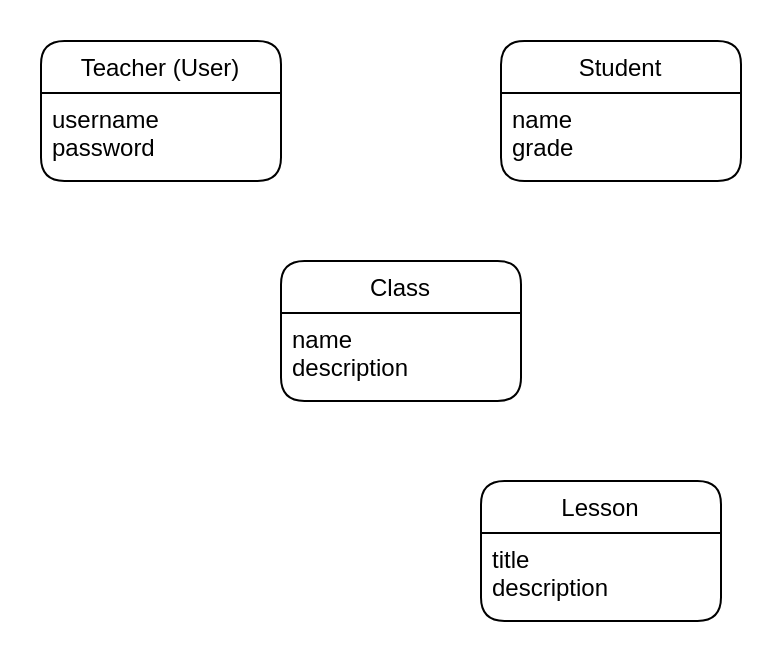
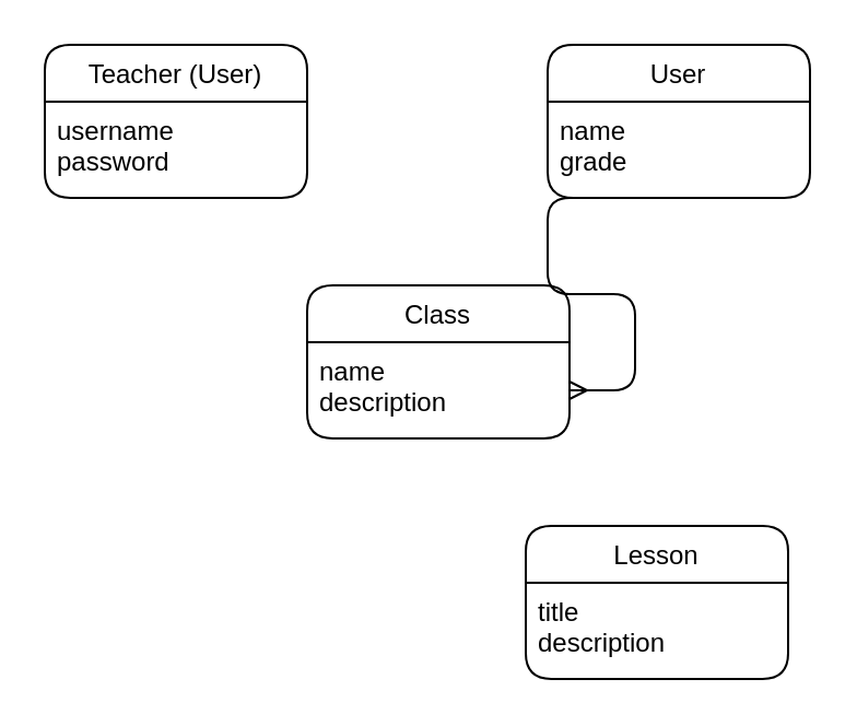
- <mxCell id="4" value="Student" style="swimlane;fontStyle=0;childLayout=stackLayout;horizontal=1;startSize=26;fillColor=none;horizontalStack=0;resizeParent=1;resizeParentMax=0;resizeLast=0;collapsible=1;marginBottom=0;rounded=1;shadow=0;sketch=0;glass=0;resizeHeight=1;resizeWidth=1;" vertex="1" parent="1"><mxGeometry x="250" y="20" width="120" height="70" as="geometry"><mxRectangle x="150" y="120" width="110" height="26" as="alternateBounds" /></mxGeometry></mxCell>
+ <mxCell id="4" value="User" style="swimlane;fontStyle=0;childLayout=stackLayout;horizontal=1;startSize=26;fillColor=none;horizontalStack=0;resizeParent=1;resizeParentMax=0;resizeLast=0;collapsible=1;marginBottom=0;rounded=1;shadow=0;sketch=0;glass=0;resizeHeight=1;resizeWidth=1;" vertex="1" parent="1"><mxGeometry x="250" y="20" width="120" height="70" as="geometry"><mxRectangle x="150" y="120" width="110" height="26" as="alternateBounds" /></mxGeometry></mxCell>
+ <mxCell id="6" value="" style="edgeStyle=entityRelationEdgeStyle;fontSize=12;html=1;endArrow=ERmany;exitX=0.25;exitY=1;exitDx=0;exitDy=0;exitPerimeter=0;" edge="1" parent="1" source="5" target="8"><mxGeometry width="100" height="100" relative="1" as="geometry"><mxPoint x="250" y="160" as="sourcePoint" /><mxPoint x="350" y="60" as="targetPoint" /></mxGeometry></mxCell>
